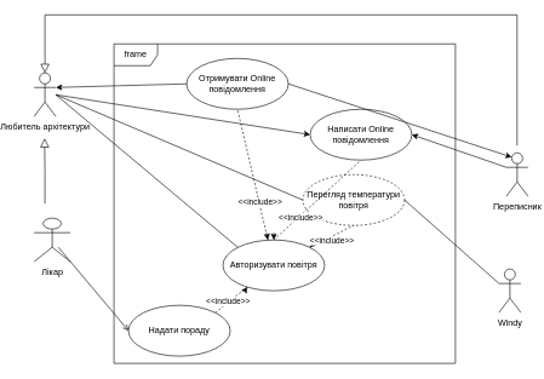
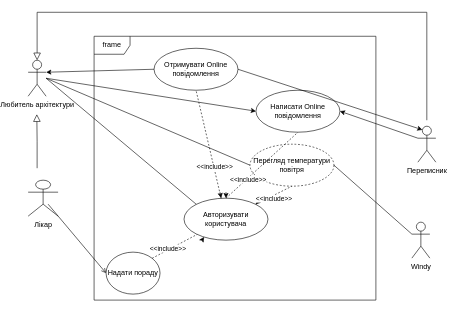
- <mxCell id="6" value="Aвторизувати повітря" style="ellipse;whiteSpace=wrap;html=1;" parent="1" vertex="1"><mxGeometry x="280" y="330" width="140" height="70" as="geometry" /></mxCell>
+ <mxCell id="6" value="Aвторизувати користувача" style="ellipse;whiteSpace=wrap;html=1;" parent="1" vertex="1"><mxGeometry x="280" y="330" width="140" height="70" as="geometry" /></mxCell>
- <mxCell id="11" value="Надати пораду" style="ellipse;whiteSpace=wrap;html=1;" parent="1" vertex="1"><mxGeometry x="150" y="420" width="140" height="70" as="geometry" /></mxCell>
+ <mxCell id="11" value="Надати пораду" style="ellipse;whiteSpace=wrap;html=1;" parent="1" vertex="1"><mxGeometry x="150" y="420" width="90" height="70" as="geometry" /></mxCell>
